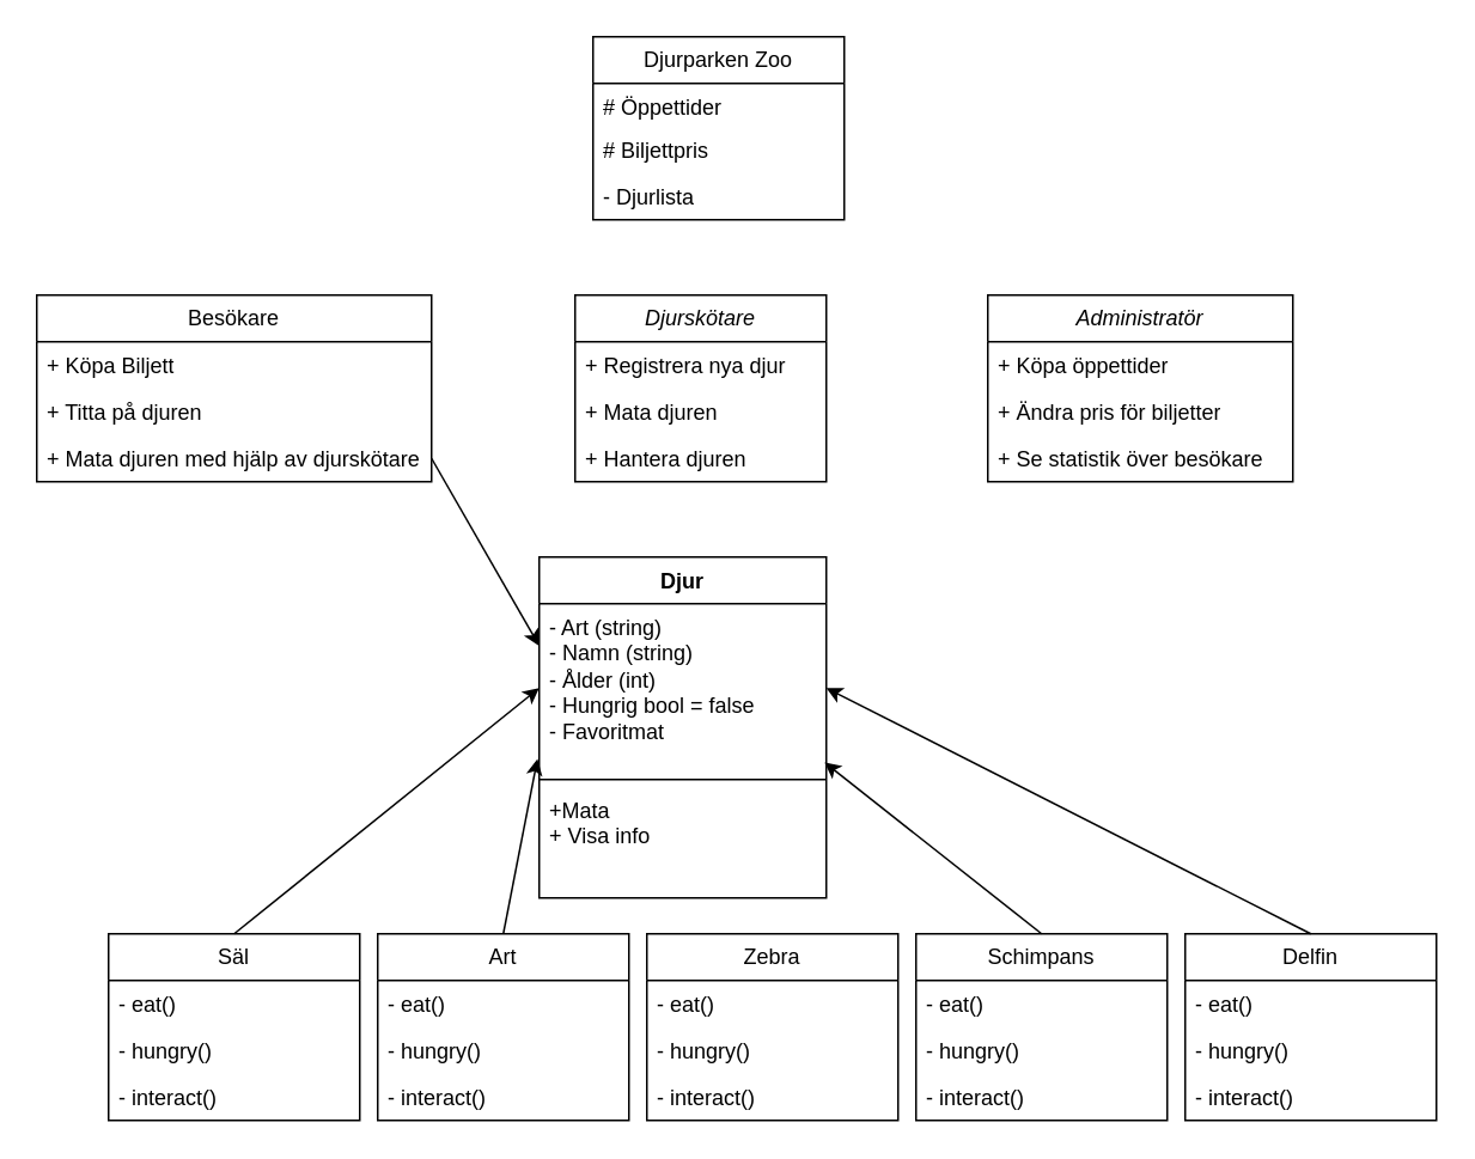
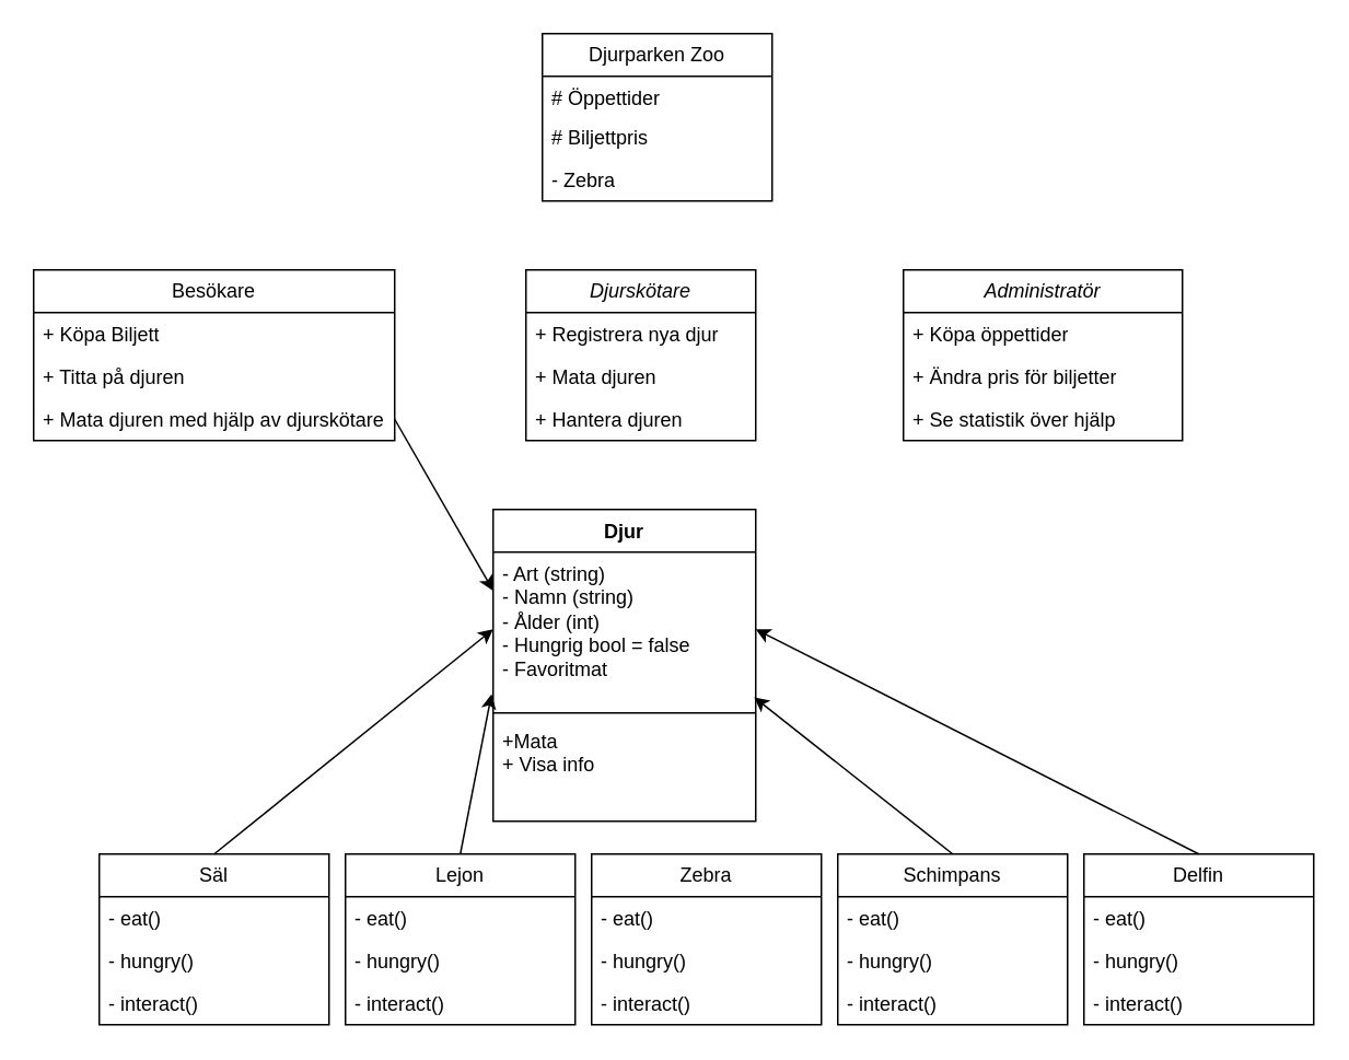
- <mxCell id="5" value="&lt;div&gt;- Djurlista&lt;/div&gt;" style="text;strokeColor=none;fillColor=none;align=left;verticalAlign=top;spacingLeft=4;spacingRight=4;overflow=hidden;rotatable=0;points=[[0,0.5],[1,0.5]];portConstraint=eastwest;whiteSpace=wrap;html=1;" parent="2" vertex="1"><mxGeometry y="76" width="140" height="26" as="geometry" /></mxCell>
+ <mxCell id="5" value="&lt;div&gt;- Zebra&lt;/div&gt;" style="text;strokeColor=none;fillColor=none;align=left;verticalAlign=top;spacingLeft=4;spacingRight=4;overflow=hidden;rotatable=0;points=[[0,0.5],[1,0.5]];portConstraint=eastwest;whiteSpace=wrap;html=1;" parent="2" vertex="1"><mxGeometry y="76" width="140" height="26" as="geometry" /></mxCell>
- <mxCell id="17" value="&lt;span style=&quot;text-wrap: nowrap;&quot;&gt;+ Se statistik över besökare&lt;/span&gt;" style="text;strokeColor=none;fillColor=none;align=left;verticalAlign=top;spacingLeft=4;spacingRight=4;overflow=hidden;rotatable=0;points=[[0,0.5],[1,0.5]];portConstraint=eastwest;whiteSpace=wrap;html=1;" parent="14" vertex="1"><mxGeometry y="78" width="170" height="26" as="geometry" /></mxCell>
+ <mxCell id="17" value="&lt;span style=&quot;text-wrap: nowrap;&quot;&gt;+ Se statistik över hjälp&lt;/span&gt;" style="text;strokeColor=none;fillColor=none;align=left;verticalAlign=top;spacingLeft=4;spacingRight=4;overflow=hidden;rotatable=0;points=[[0,0.5],[1,0.5]];portConstraint=eastwest;whiteSpace=wrap;html=1;" parent="14" vertex="1"><mxGeometry y="78" width="170" height="26" as="geometry" /></mxCell>
- <mxCell id="27" value="Art" style="swimlane;fontStyle=0;childLayout=stackLayout;horizontal=1;startSize=26;fillColor=none;horizontalStack=0;resizeParent=1;resizeParentMax=0;resizeLast=0;collapsible=1;marginBottom=0;whiteSpace=wrap;html=1;" vertex="1" parent="1"><mxGeometry x="210" y="520" width="140" height="104" as="geometry" /></mxCell>
+ <mxCell id="27" value="Lejon" style="swimlane;fontStyle=0;childLayout=stackLayout;horizontal=1;startSize=26;fillColor=none;horizontalStack=0;resizeParent=1;resizeParentMax=0;resizeLast=0;collapsible=1;marginBottom=0;whiteSpace=wrap;html=1;" vertex="1" parent="1"><mxGeometry x="210" y="520" width="140" height="104" as="geometry" /></mxCell>
